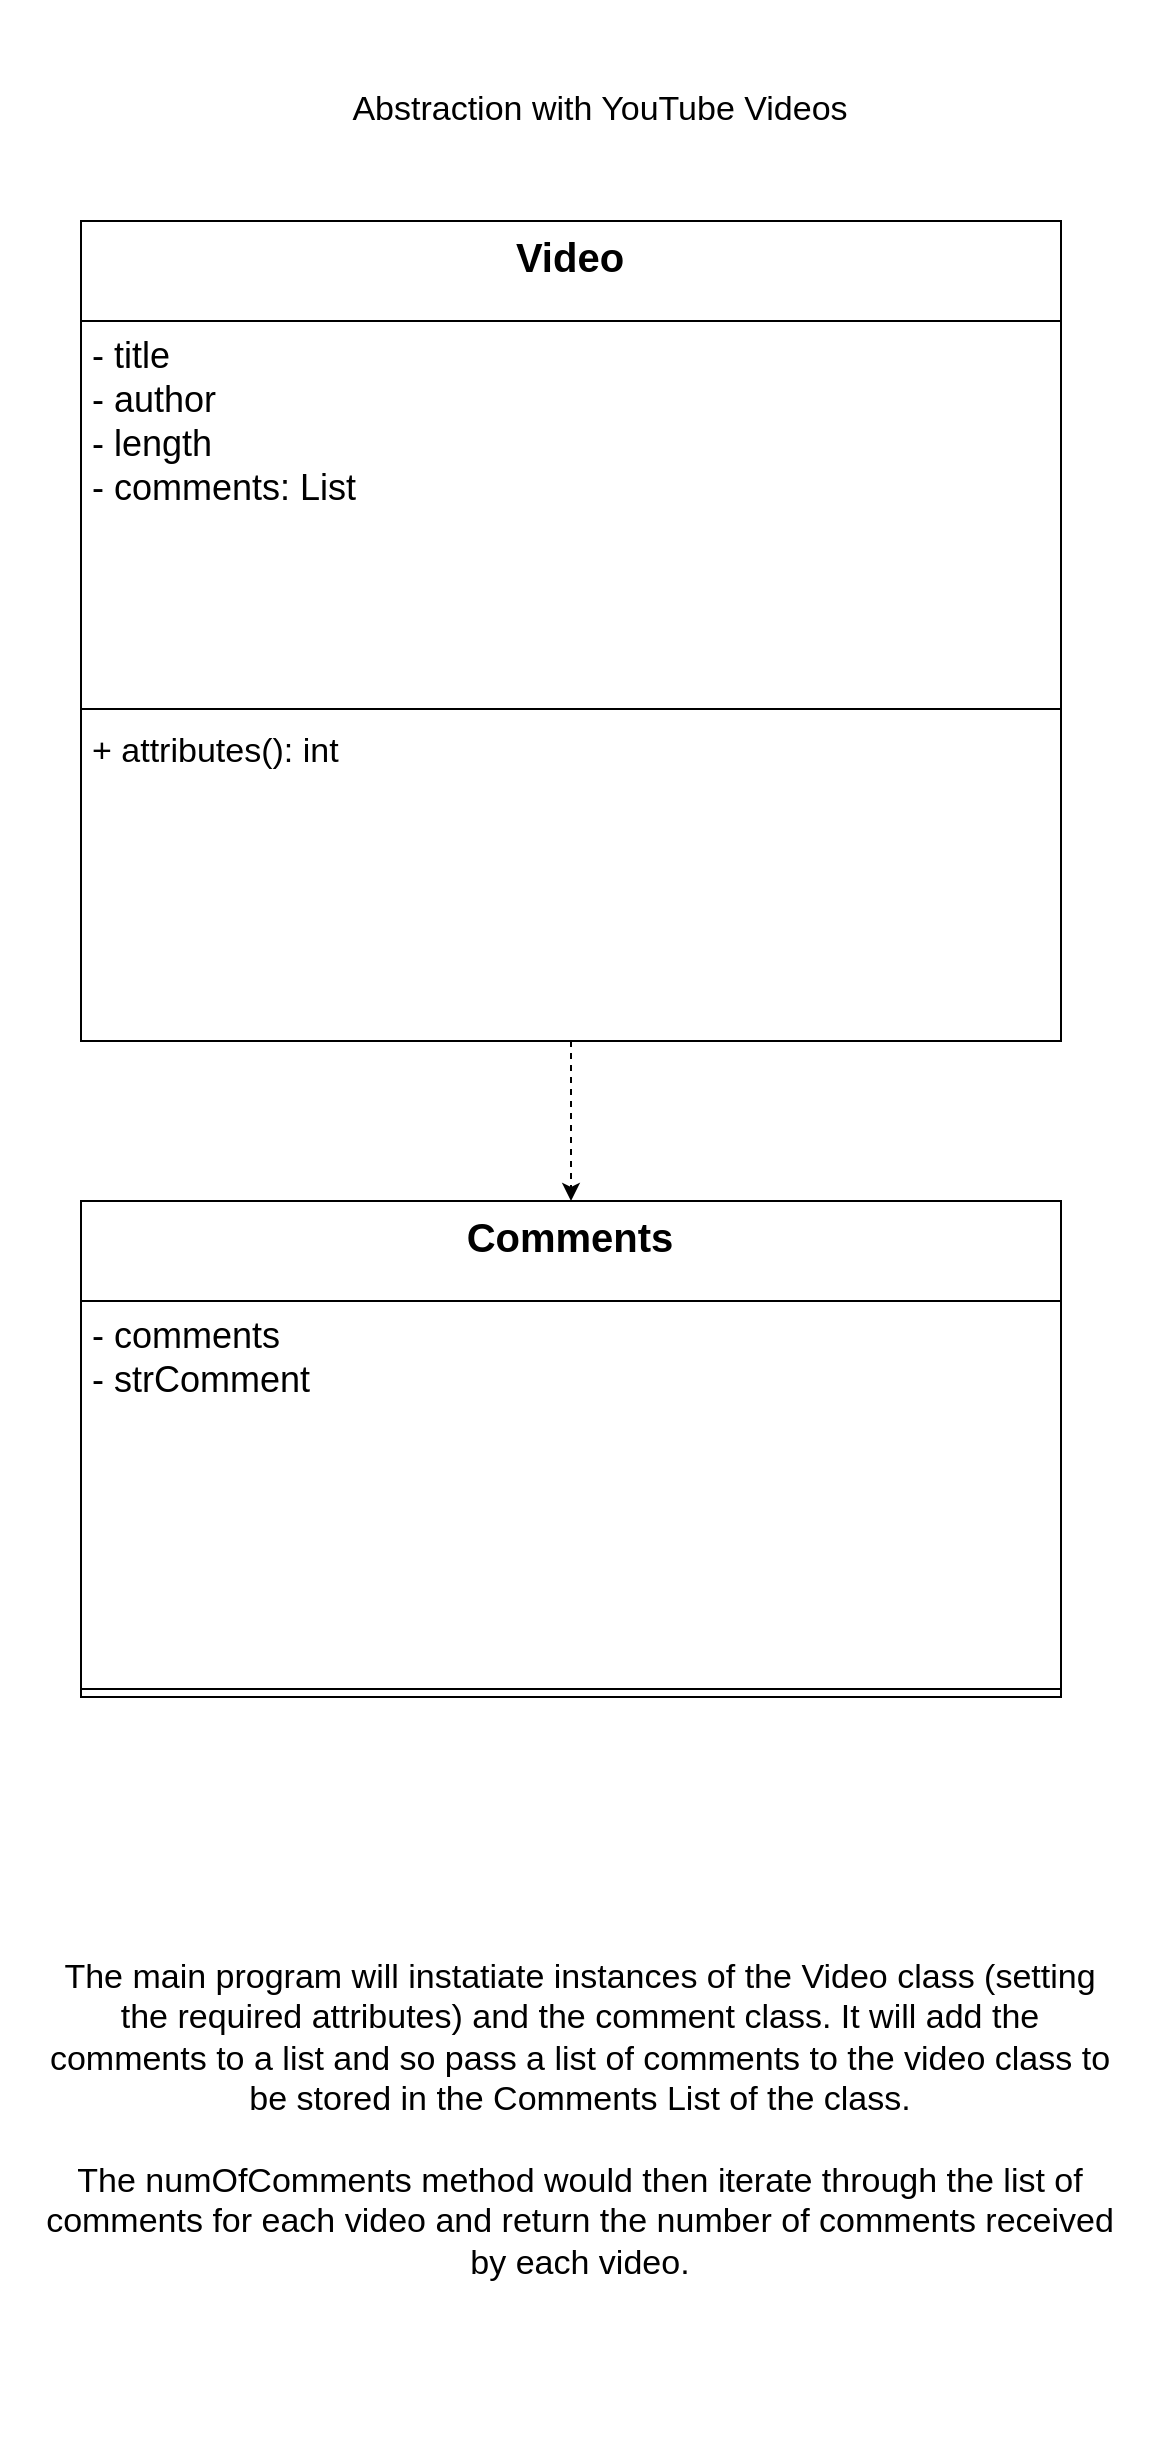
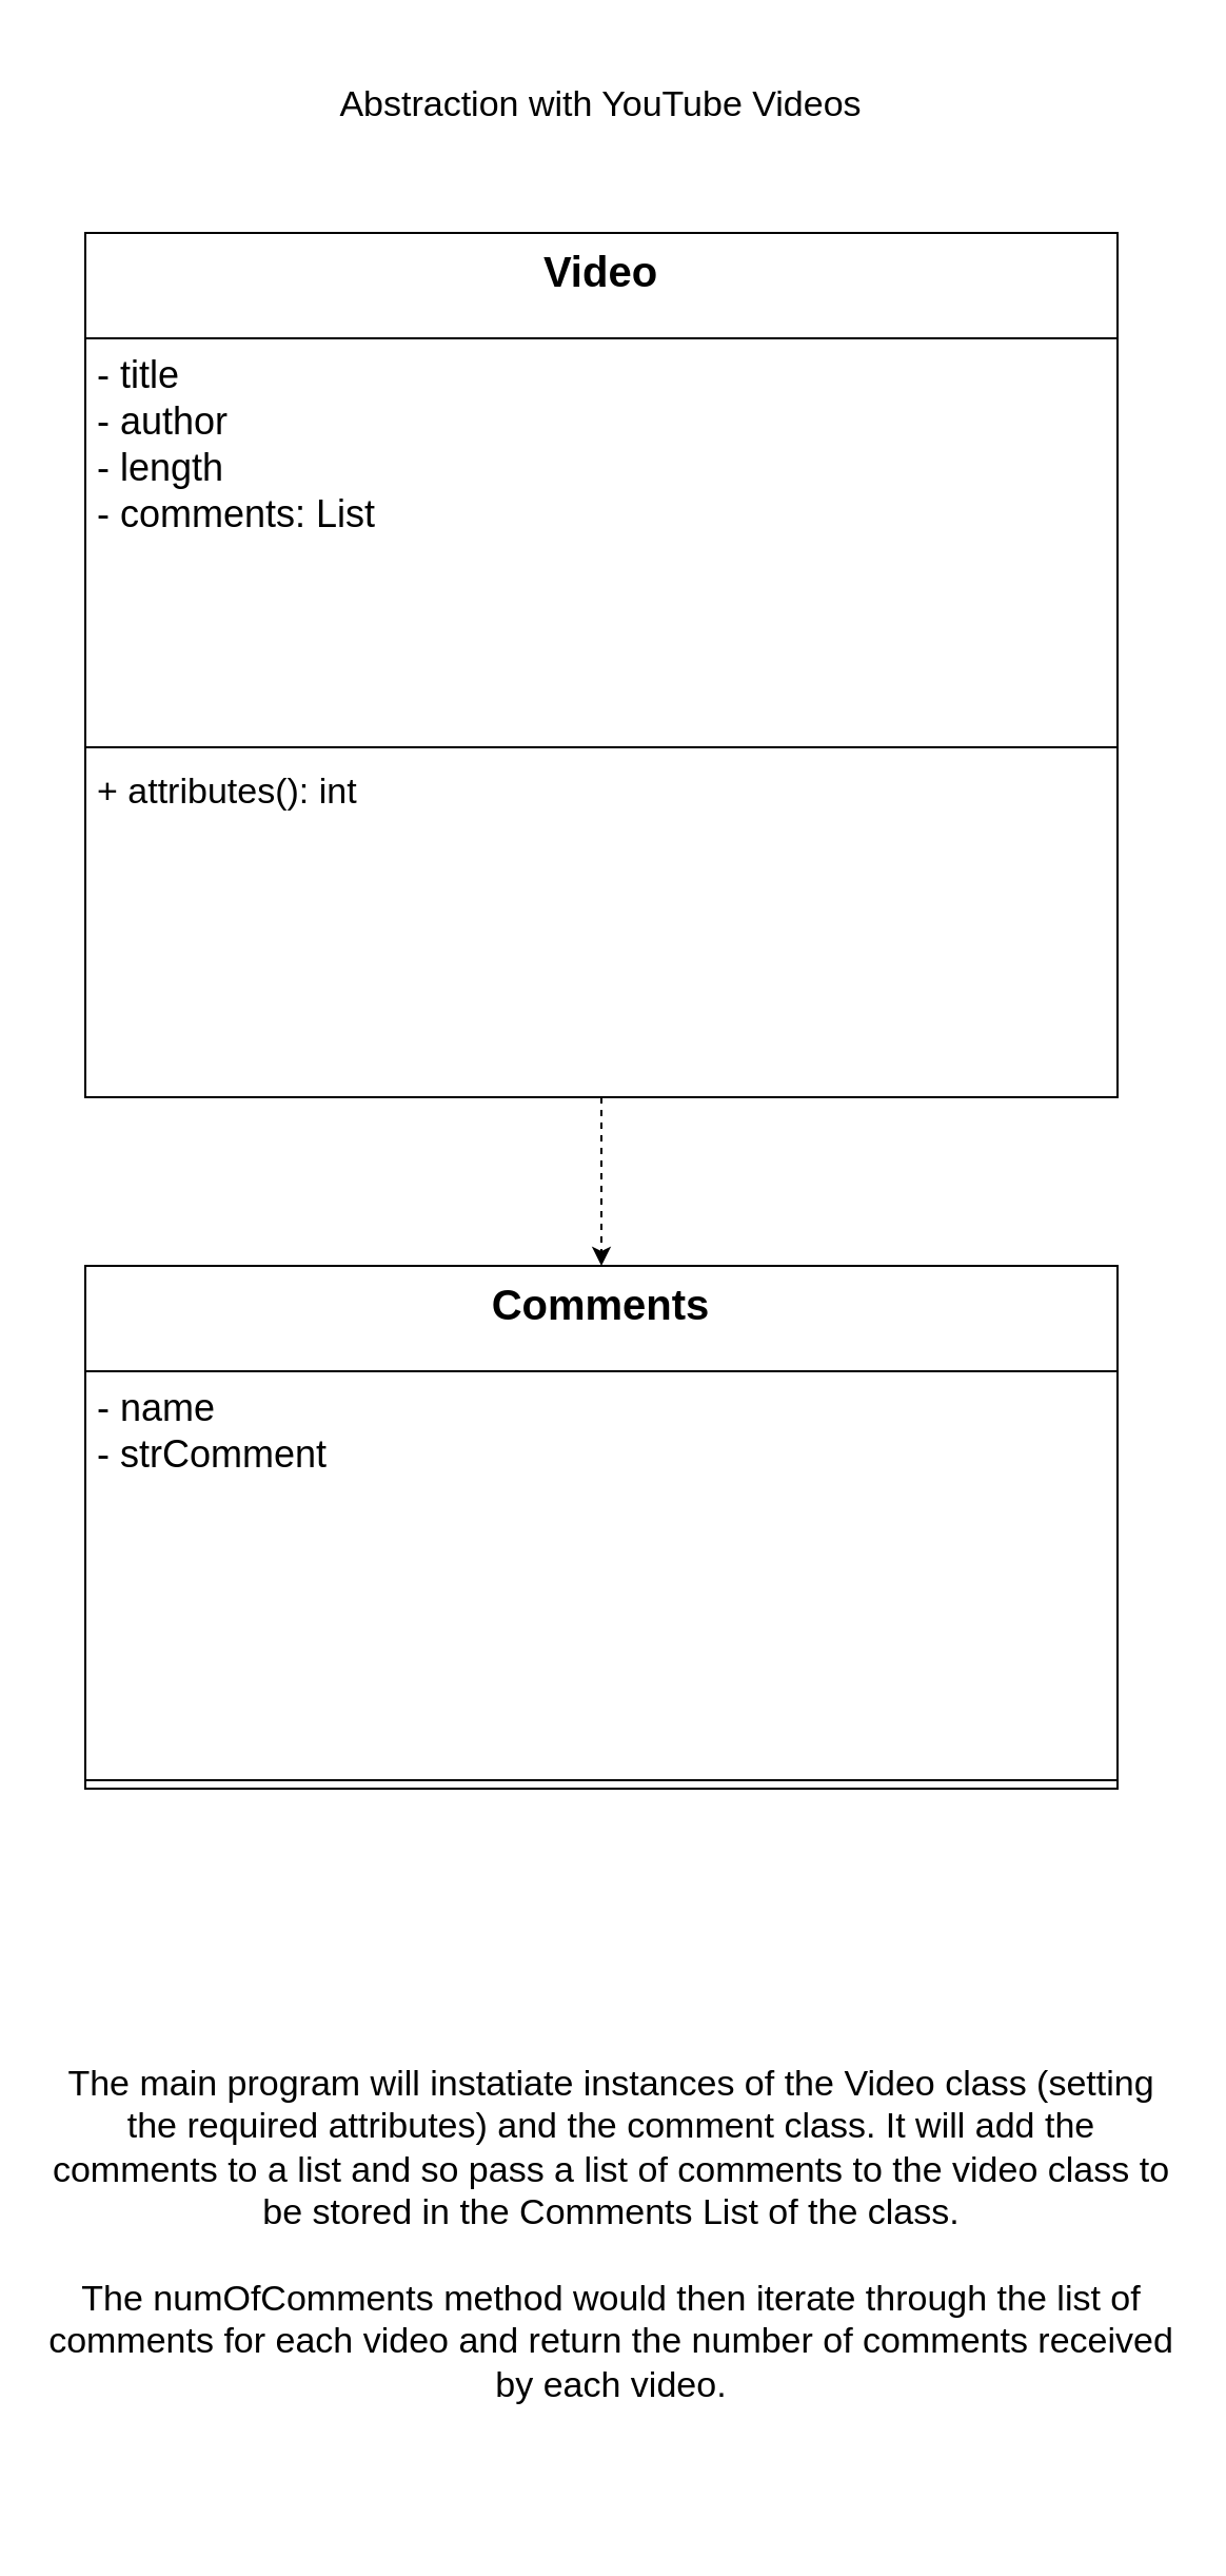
- <mxCell id="11" value="Abstraction with YouTube Videos" style="text;html=1;strokeColor=none;fillColor=none;align=center;verticalAlign=middle;whiteSpace=wrap;rounded=0;fontSize=17;" parent="1" vertex="1"><mxGeometry x="55" y="25" width="490" height="60" as="geometry" /></mxCell>
+ <mxCell id="11" value="Abstraction with YouTube Videos" style="text;html=1;strokeColor=none;fillColor=none;align=center;verticalAlign=middle;whiteSpace=wrap;rounded=0;fontSize=17;" parent="1" vertex="1"><mxGeometry x="40" y="20" width="490" height="60" as="geometry" /></mxCell>
- <mxCell id="8" value="- comments&#10;- strComment" style="text;strokeColor=none;fillColor=none;align=left;verticalAlign=top;spacingLeft=4;spacingRight=4;overflow=hidden;rotatable=0;points=[[0,0.5],[1,0.5]];portConstraint=eastwest;fontSize=18;" parent="7" vertex="1"><mxGeometry y="50" width="490" height="190" as="geometry" /></mxCell>
+ <mxCell id="8" value="- name&#10;- strComment" style="text;strokeColor=none;fillColor=none;align=left;verticalAlign=top;spacingLeft=4;spacingRight=4;overflow=hidden;rotatable=0;points=[[0,0.5],[1,0.5]];portConstraint=eastwest;fontSize=18;" parent="7" vertex="1"><mxGeometry y="50" width="490" height="190" as="geometry" /></mxCell>
